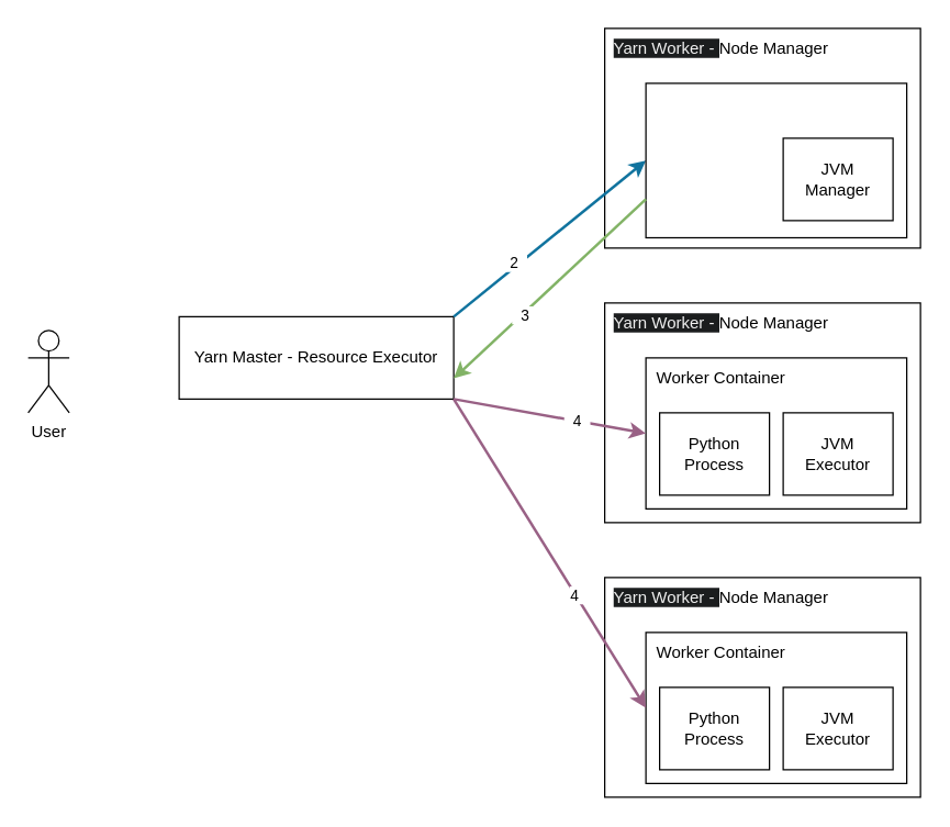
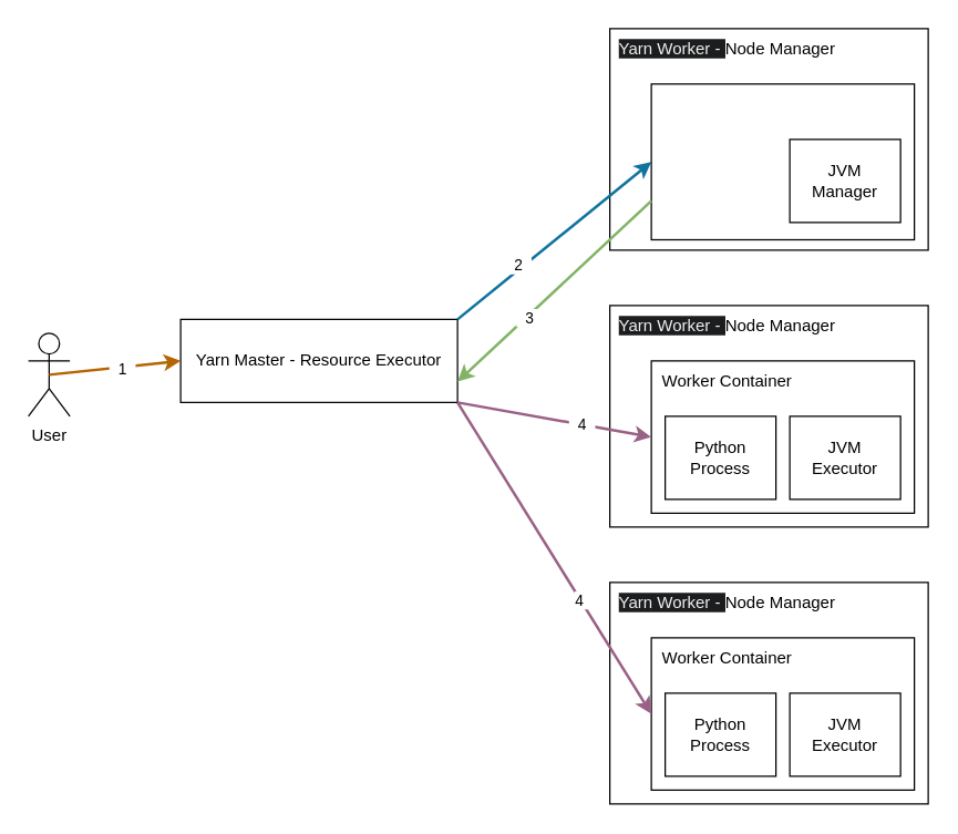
+ <mxCell id="17" value="" style="endArrow=classic;html=1;rounded=0;entryX=0;entryY=0.5;entryDx=0;entryDy=0;exitX=0.5;exitY=0.5;exitDx=0;exitDy=0;exitPerimeter=0;fillColor=#fad7ac;strokeColor=#b46504;strokeWidth=2;" edge="1" parent="1" source="2" target="3"><mxGeometry width="50" height="50" relative="1" as="geometry"><mxPoint x="100" y="470" as="sourcePoint" /><mxPoint x="440" y="310" as="targetPoint" /></mxGeometry></mxCell>
+ <mxCell id="18" value="&amp;nbsp; 1&amp;nbsp;&amp;nbsp;" style="edgeLabel;html=1;align=center;verticalAlign=middle;resizable=0;points=[];" vertex="1" connectable="0" parent="17"><mxGeometry x="0.11" y="-1" relative="1" as="geometry"><mxPoint as="offset" /></mxGeometry></mxCell>
